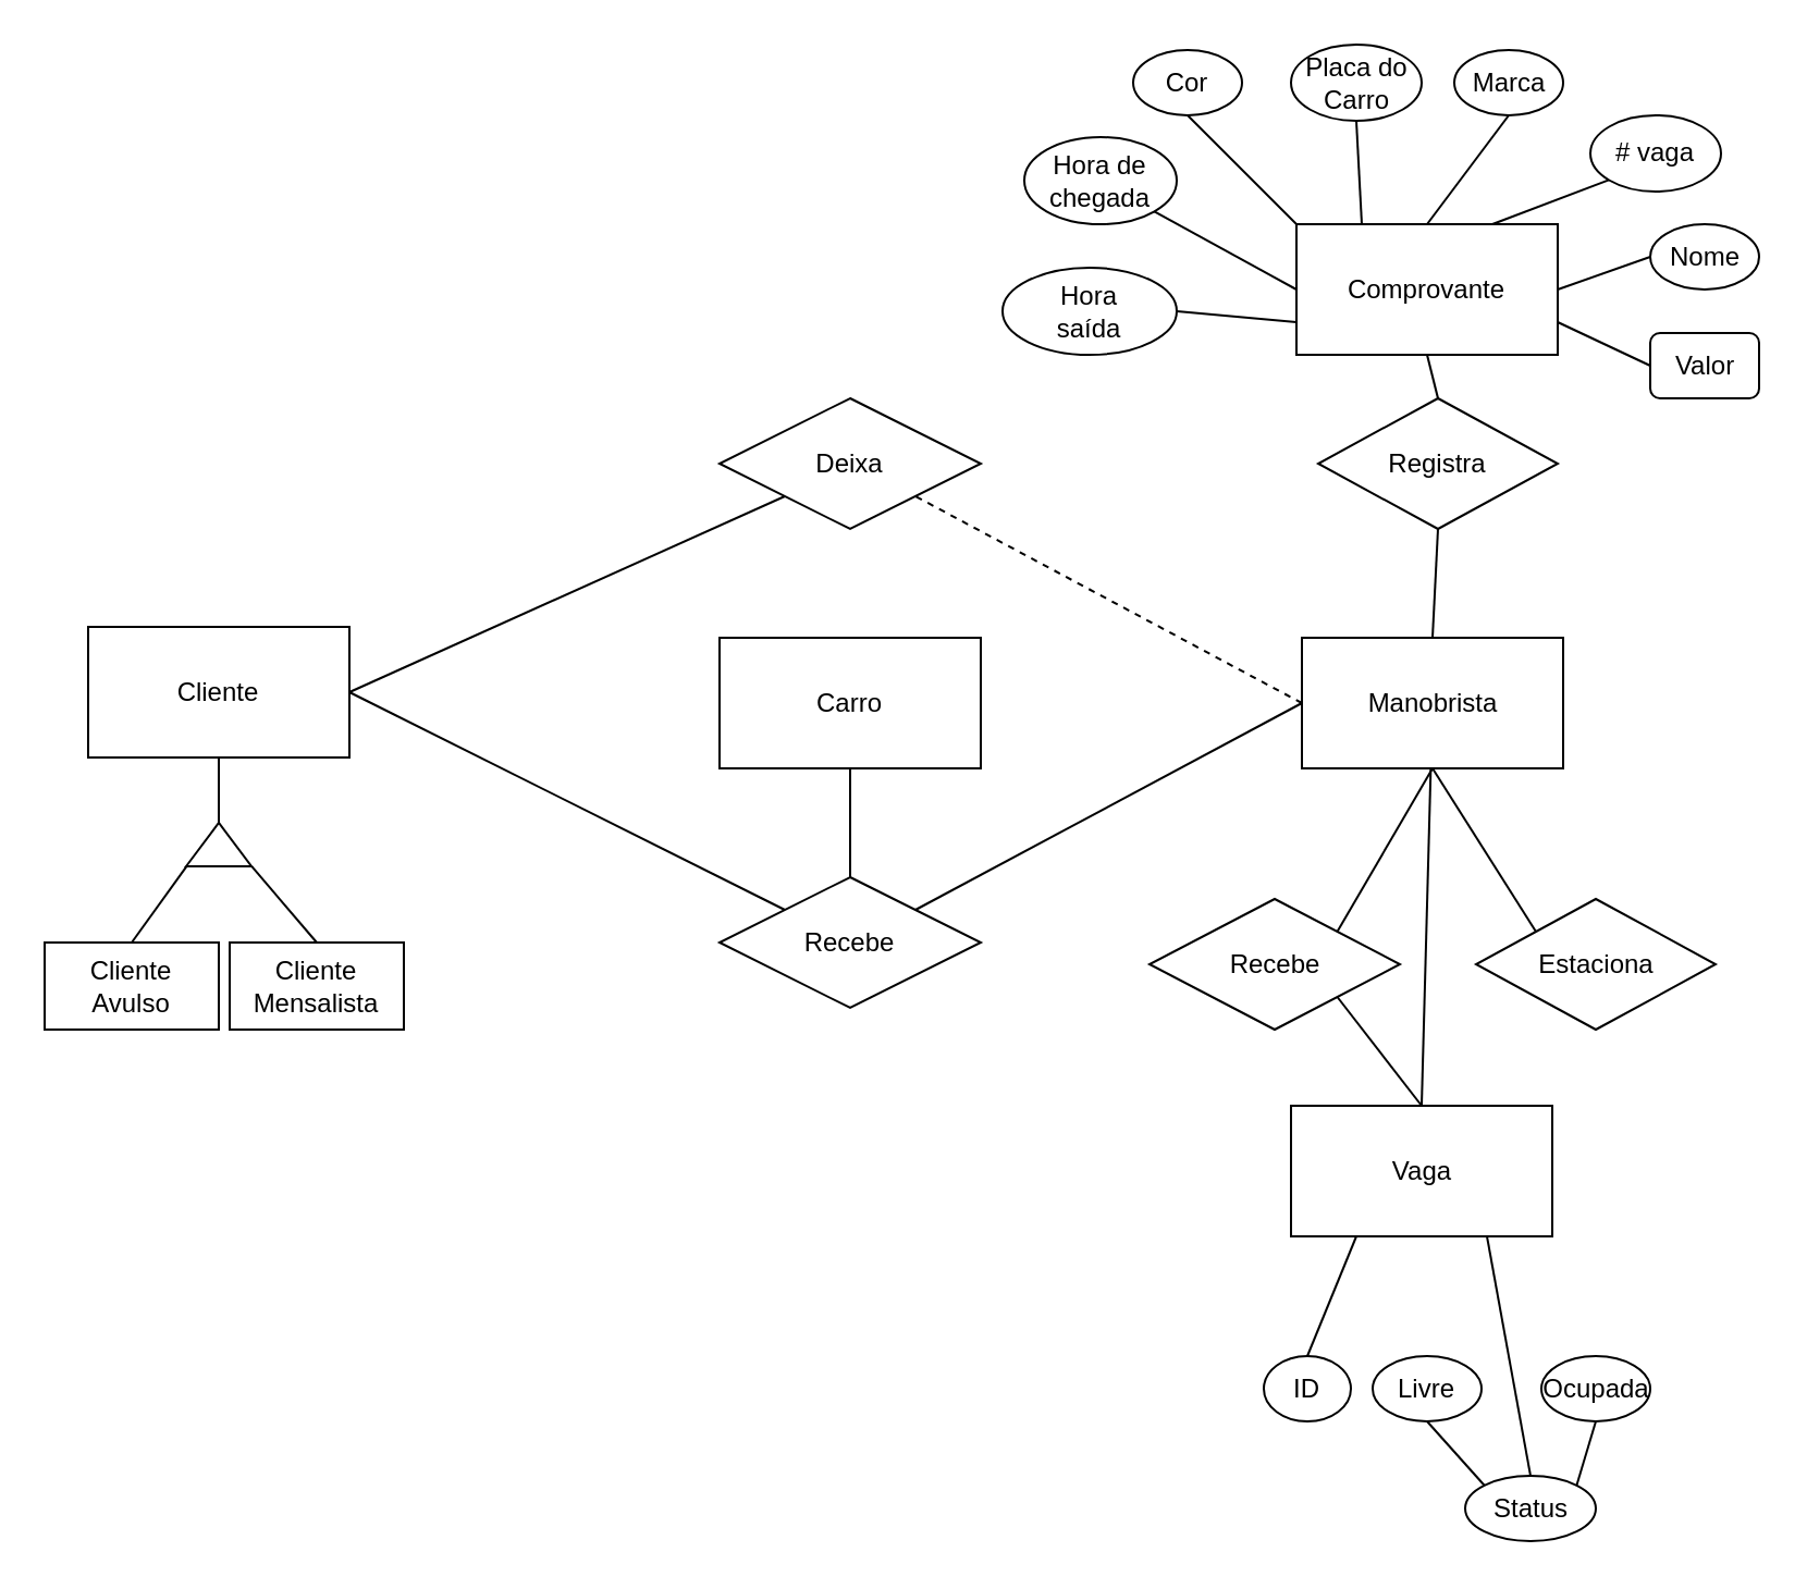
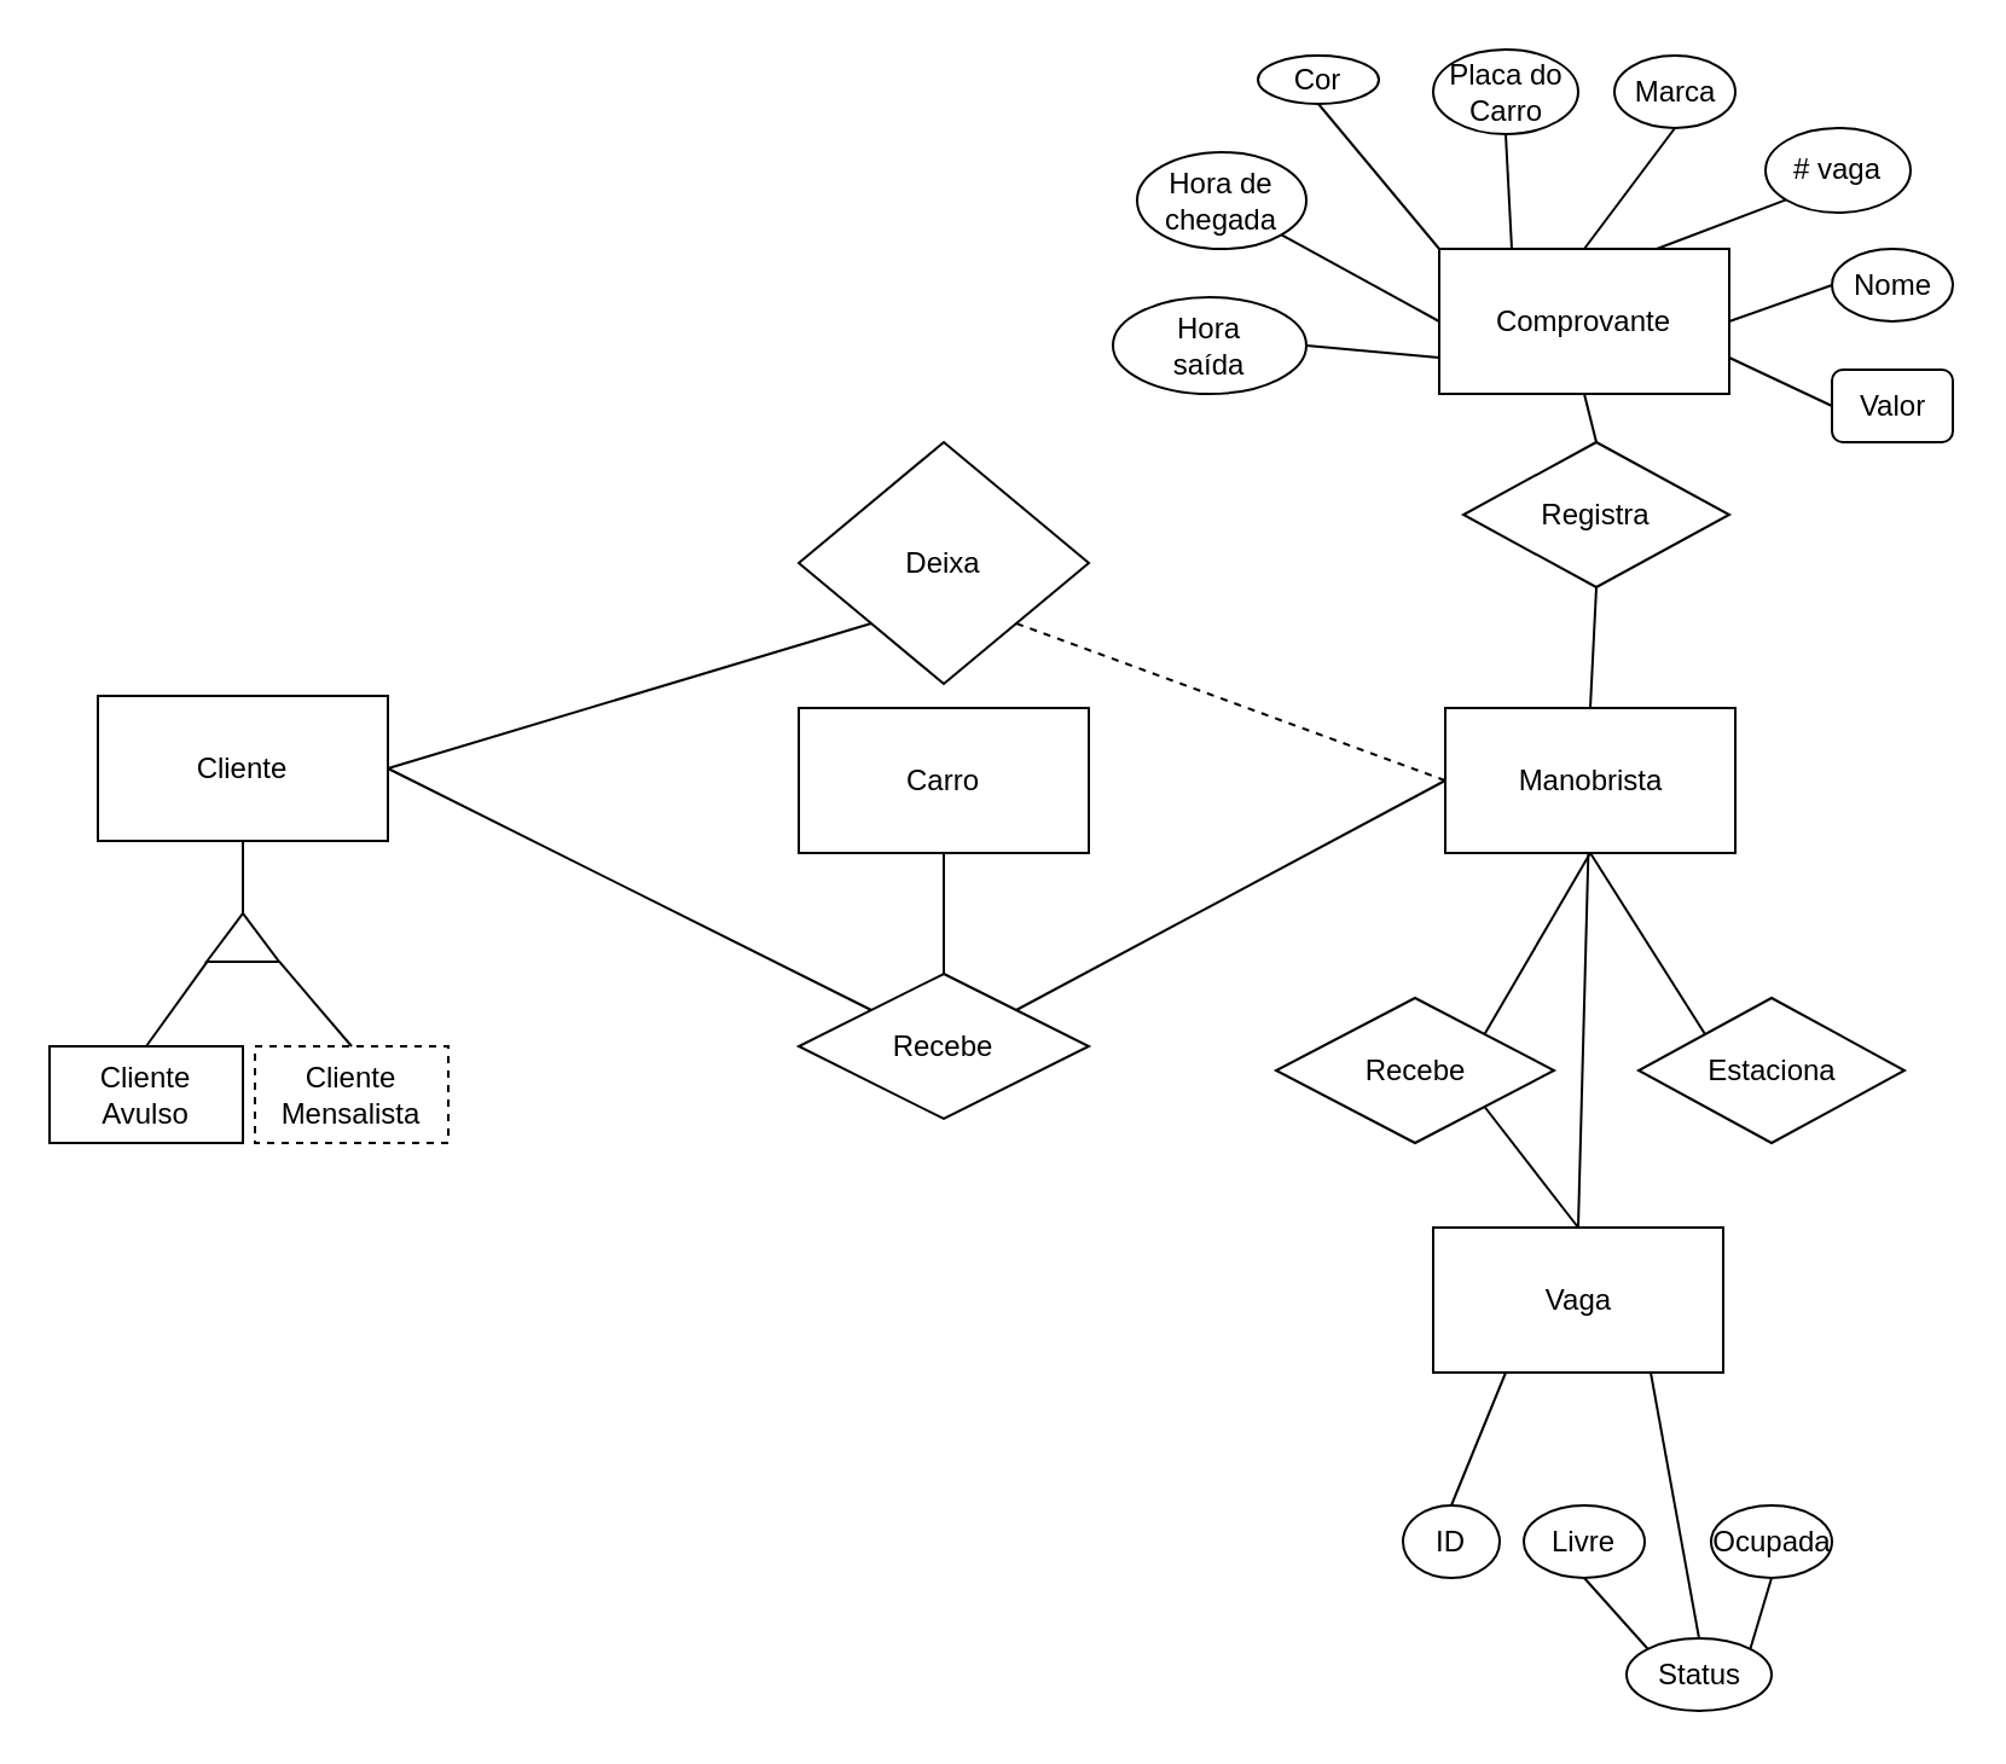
- <mxCell id="17" value="Cor" style="ellipse;whiteSpace=wrap;html=1;" parent="1" vertex="1"><mxGeometry x="520" y="22.5" width="50" height="30" as="geometry" /></mxCell>
+ <mxCell id="17" value="Cor" style="ellipse;whiteSpace=wrap;html=1;" parent="1" vertex="1"><mxGeometry x="520" y="22.5" width="50" height="20" as="geometry" /></mxCell>
- <mxCell id="32" value="Deixa" style="rhombus;whiteSpace=wrap;html=1;" parent="1" vertex="1"><mxGeometry x="330" y="182.5" width="120" height="60" as="geometry" /></mxCell>
+ <mxCell id="32" value="Deixa" style="rhombus;whiteSpace=wrap;html=1;" parent="1" vertex="1"><mxGeometry x="330" y="182.5" width="120" height="100" as="geometry" /></mxCell>
- <mxCell id="14" value="Cliente&lt;br&gt;Mensalista" style="rounded=0;whiteSpace=wrap;html=1;" parent="1" vertex="1"><mxGeometry x="105" y="432.5" width="80" height="40" as="geometry" /></mxCell>
+ <mxCell id="14" value="Cliente&lt;br&gt;Mensalista" style="rounded=0;whiteSpace=wrap;html=1;dashed=1;" parent="1" vertex="1"><mxGeometry x="105" y="432.5" width="80" height="40" as="geometry" /></mxCell>
